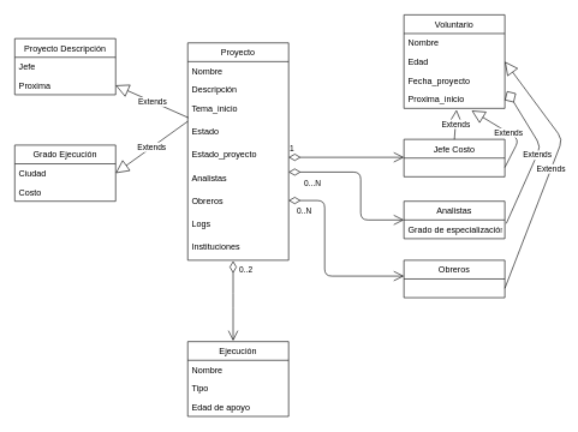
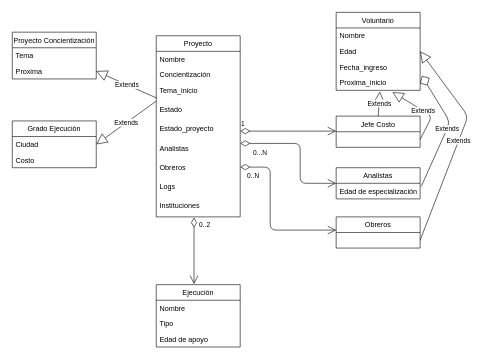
- <mxCell id="12" value="Proyecto Descripción" style="swimlane;fontStyle=0;childLayout=stackLayout;horizontal=1;startSize=26;fillColor=none;horizontalStack=0;resizeParent=1;resizeParentMax=0;resizeLast=0;collapsible=1;marginBottom=0;" vertex="1" parent="1"><mxGeometry x="20" y="53" width="140" height="78" as="geometry" /></mxCell>
+ <mxCell id="12" value="Proyecto Concientización" style="swimlane;fontStyle=0;childLayout=stackLayout;horizontal=1;startSize=26;fillColor=none;horizontalStack=0;resizeParent=1;resizeParentMax=0;resizeLast=0;collapsible=1;marginBottom=0;" vertex="1" parent="1"><mxGeometry x="20" y="53" width="140" height="78" as="geometry" /></mxCell>
- <mxCell id="13" value="Jefe" style="text;strokeColor=none;fillColor=none;align=left;verticalAlign=top;spacingLeft=4;spacingRight=4;overflow=hidden;rotatable=0;points=[[0,0.5],[1,0.5]];portConstraint=eastwest;" vertex="1" parent="12"><mxGeometry y="26" width="140" height="26" as="geometry" /></mxCell>
+ <mxCell id="13" value="Tema" style="text;strokeColor=none;fillColor=none;align=left;verticalAlign=top;spacingLeft=4;spacingRight=4;overflow=hidden;rotatable=0;points=[[0,0.5],[1,0.5]];portConstraint=eastwest;" vertex="1" parent="12"><mxGeometry y="26" width="140" height="26" as="geometry" /></mxCell>
- <mxCell id="32" value="Fecha_proyecto" style="text;strokeColor=none;fillColor=none;align=left;verticalAlign=top;spacingLeft=4;spacingRight=4;overflow=hidden;rotatable=0;points=[[0,0.5],[1,0.5]];portConstraint=eastwest;" vertex="1" parent="29"><mxGeometry y="78" width="140" height="26" as="geometry" /></mxCell>
+ <mxCell id="32" value="Fecha_ingreso" style="text;strokeColor=none;fillColor=none;align=left;verticalAlign=top;spacingLeft=4;spacingRight=4;overflow=hidden;rotatable=0;points=[[0,0.5],[1,0.5]];portConstraint=eastwest;" vertex="1" parent="29"><mxGeometry y="78" width="140" height="26" as="geometry" /></mxCell>
- <mxCell id="4" value="Descripción" style="text;strokeColor=none;fillColor=none;align=left;verticalAlign=top;spacingLeft=4;spacingRight=4;overflow=hidden;rotatable=0;points=[[0,0.5],[1,0.5]];portConstraint=eastwest;" vertex="1" parent="2"><mxGeometry y="52" width="140" height="26" as="geometry" /></mxCell>
+ <mxCell id="4" value="Concientización" style="text;strokeColor=none;fillColor=none;align=left;verticalAlign=top;spacingLeft=4;spacingRight=4;overflow=hidden;rotatable=0;points=[[0,0.5],[1,0.5]];portConstraint=eastwest;" vertex="1" parent="2"><mxGeometry y="52" width="140" height="26" as="geometry" /></mxCell>
- <mxCell id="27" value="Grado de especialización" style="text;strokeColor=none;fillColor=none;align=left;verticalAlign=top;spacingLeft=4;spacingRight=4;overflow=hidden;rotatable=0;points=[[0,0.5],[1,0.5]];portConstraint=eastwest;" vertex="1" parent="26"><mxGeometry y="26" width="140" height="26" as="geometry" /></mxCell>
+ <mxCell id="27" value="Edad de especialización" style="text;strokeColor=none;fillColor=none;align=left;verticalAlign=top;spacingLeft=4;spacingRight=4;overflow=hidden;rotatable=0;points=[[0,0.5],[1,0.5]];portConstraint=eastwest;" vertex="1" parent="26"><mxGeometry y="26" width="140" height="26" as="geometry" /></mxCell>
